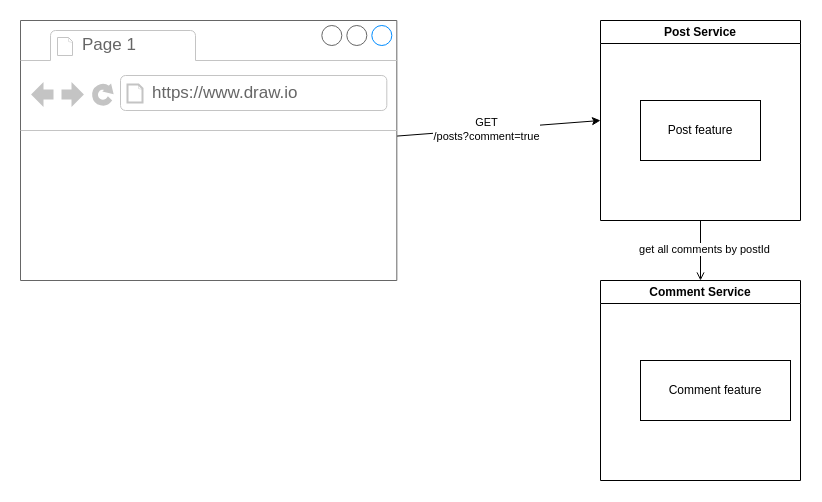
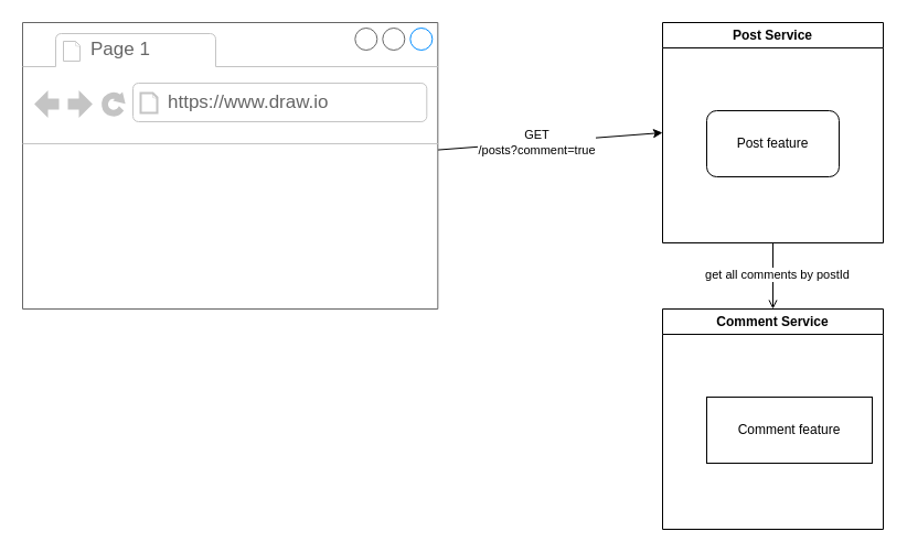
- <mxCell id="10" value="Post feature" style="rounded=0;whiteSpace=wrap;html=1;" vertex="1" parent="9"><mxGeometry x="40" y="80" width="120" height="60" as="geometry" /></mxCell>
+ <mxCell id="10" value="Post feature" style="whiteSpace=wrap;html=1;rounded=1;" vertex="1" parent="9"><mxGeometry x="40" y="80" width="120" height="60" as="geometry" /></mxCell>
